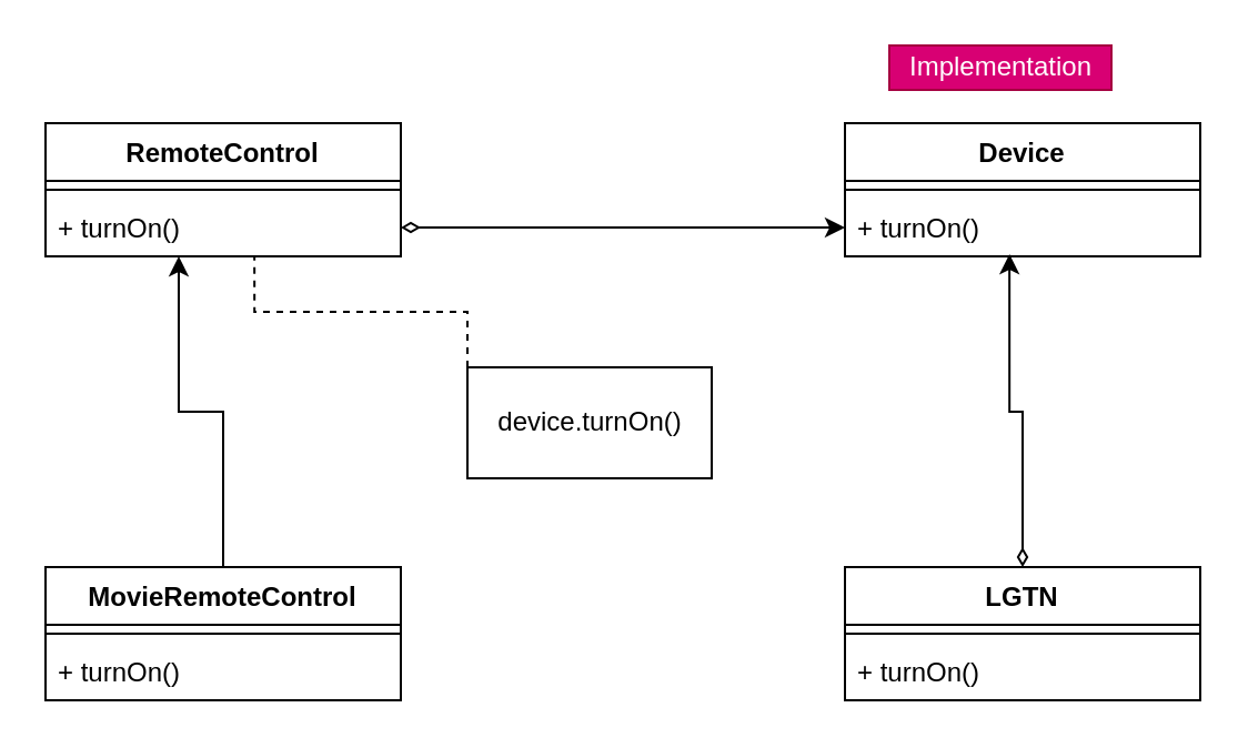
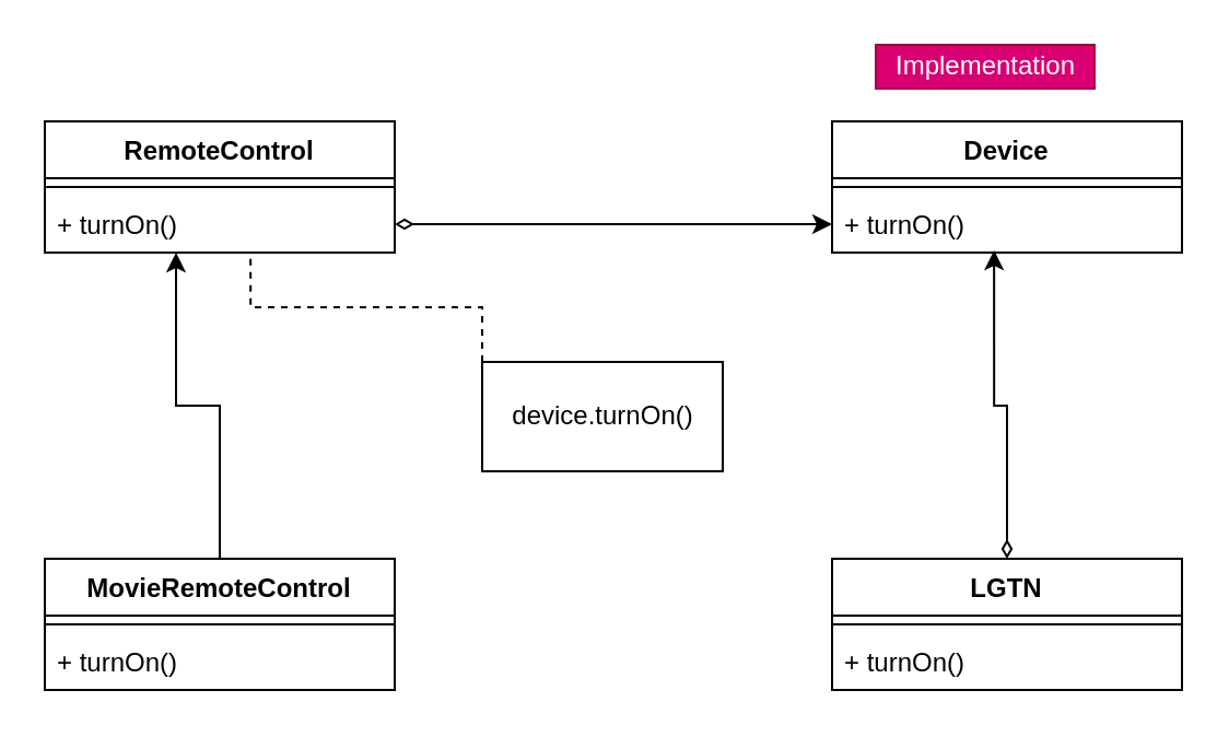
- <mxCell id="18" value="device.turnOn()" style="html=1;" vertex="1" parent="1"><mxGeometry x="210" y="165" width="110" height="50" as="geometry" /></mxCell>
+ <mxCell id="18" value="device.turnOn()" style="html=1;" vertex="1" parent="1"><mxGeometry x="220" y="165" width="110" height="50" as="geometry" /></mxCell>
